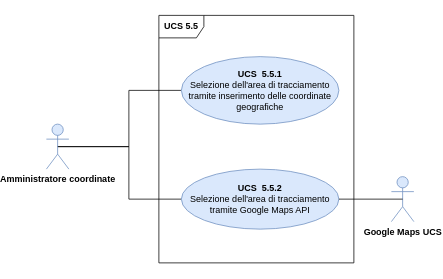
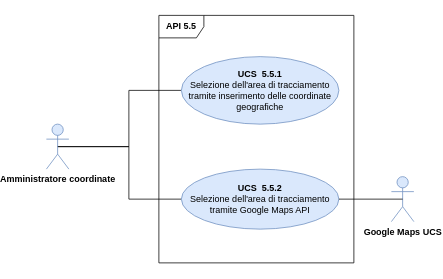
- <mxCell id="2" value="&lt;b&gt;UCS 5.5&lt;/b&gt;" style="shape=umlFrame;whiteSpace=wrap;html=1;" parent="1" vertex="1"><mxGeometry x="170" y="20" width="260" height="330" as="geometry" /></mxCell>
+ <mxCell id="2" value="&lt;b&gt;API 5.5&lt;/b&gt;" style="shape=umlFrame;whiteSpace=wrap;html=1;" parent="1" vertex="1"><mxGeometry x="170" y="20" width="260" height="330" as="geometry" /></mxCell>
